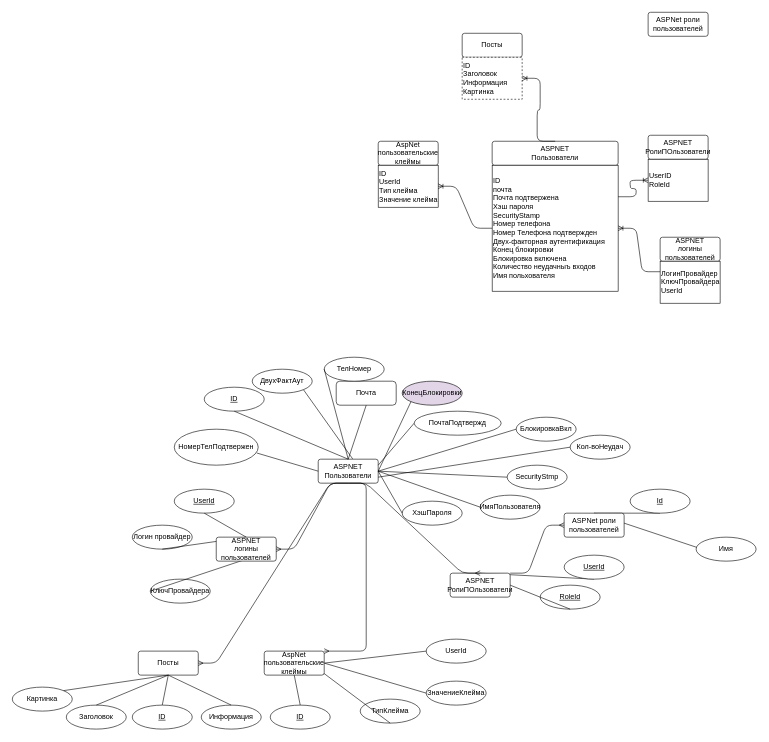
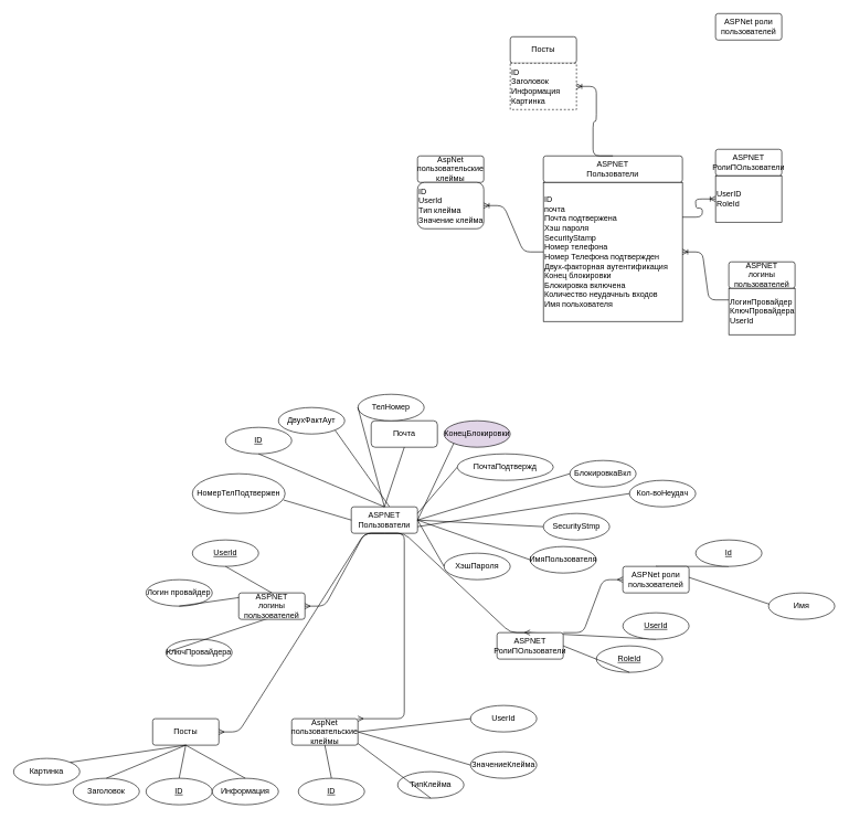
- <mxCell id="6" value="ID&lt;br&gt;UserId&lt;br&gt;Тип клейма&lt;br&gt;Значение клейма" style="whiteSpace=wrap;html=1;align=left;" vertex="1" parent="1"><mxGeometry x="630" y="275" width="100" height="70" as="geometry" /></mxCell>
+ <mxCell id="6" value="ID&lt;br&gt;UserId&lt;br&gt;Тип клейма&lt;br&gt;Значение клейма" style="whiteSpace=wrap;html=1;align=left;rounded=1;" vertex="1" parent="1"><mxGeometry x="630" y="275" width="100" height="70" as="geometry" /></mxCell>
- <mxCell id="81" value="SecurityStmp" style="ellipse;whiteSpace=wrap;html=1;align=center;" vertex="1" parent="1"><mxGeometry x="845" y="775" width="100" height="40" as="geometry" /></mxCell>
+ <mxCell id="81" value="SecurityStmp" style="ellipse;whiteSpace=wrap;html=1;align=center;" vertex="1" parent="1"><mxGeometry x="820" y="775" width="100" height="40" as="geometry" /></mxCell>
- <mxCell id="73" value="Информация" style="ellipse;whiteSpace=wrap;html=1;align=center;" vertex="1" parent="1"><mxGeometry x="335" y="1175" width="100" height="40" as="geometry" /></mxCell>
+ <mxCell id="73" value="Информация" style="ellipse;whiteSpace=wrap;html=1;align=center;" vertex="1" parent="1"><mxGeometry x="320" y="1175" width="100" height="40" as="geometry" /></mxCell>
